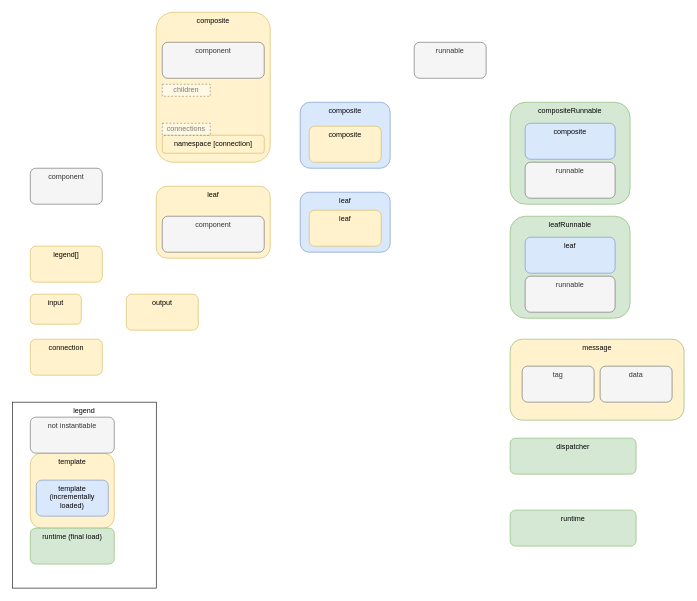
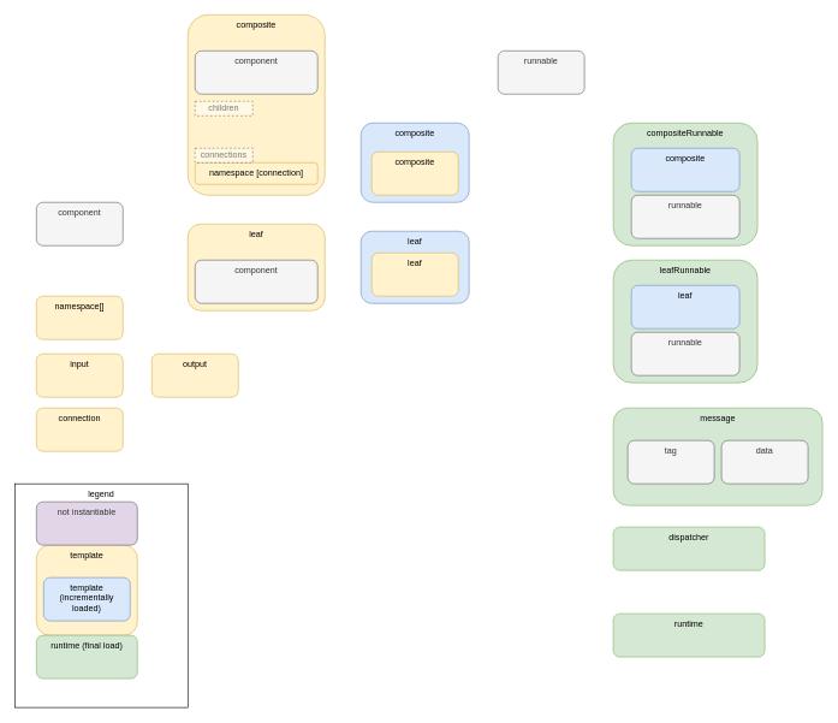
- <mxCell id="26" value="legend[]" style="rounded=1;whiteSpace=wrap;html=1;fontStyle=0;fillColor=#fff2cc;strokeColor=#d6b656;verticalAlign=top;" vertex="1" parent="1"><mxGeometry x="50" y="410" width="120" height="60" as="geometry" /></mxCell>
+ <mxCell id="26" value="namespace[]" style="rounded=1;whiteSpace=wrap;html=1;fontStyle=0;fillColor=#fff2cc;strokeColor=#d6b656;verticalAlign=top;" vertex="1" parent="1"><mxGeometry x="50" y="410" width="120" height="60" as="geometry" /></mxCell>
- <mxCell id="27" value="input" style="rounded=1;whiteSpace=wrap;html=1;fontStyle=0;fillColor=#fff2cc;strokeColor=#d6b656;verticalAlign=top;" vertex="1" parent="1"><mxGeometry x="50" y="490" width="85" height="50" as="geometry" /></mxCell>
+ <mxCell id="27" value="input" style="rounded=1;whiteSpace=wrap;html=1;fontStyle=0;fillColor=#fff2cc;strokeColor=#d6b656;verticalAlign=top;" vertex="1" parent="1"><mxGeometry x="50" y="490" width="120" height="60" as="geometry" /></mxCell>
- <mxCell id="5" value="message" style="rounded=1;whiteSpace=wrap;html=1;fillColor=#fff2cc;strokeColor=#82b366;verticalAlign=top;" vertex="1" parent="1"><mxGeometry x="850" y="565" width="290" height="135" as="geometry" /></mxCell>
+ <mxCell id="5" value="message" style="rounded=1;whiteSpace=wrap;html=1;fillColor=#d5e8d4;strokeColor=#82b366;verticalAlign=top;" vertex="1" parent="1"><mxGeometry x="850" y="565" width="290" height="135" as="geometry" /></mxCell>
- <mxCell id="10" value="not instantiable" style="rounded=1;whiteSpace=wrap;html=1;fillColor=#f5f5f5;strokeColor=#666666;fontColor=#333333;verticalAlign=top;" vertex="1" parent="1"><mxGeometry x="50" y="695" width="140" height="60" as="geometry" /></mxCell>
+ <mxCell id="10" value="not instantiable" style="rounded=1;whiteSpace=wrap;html=1;fillColor=#e1d5e7;strokeColor=#666666;fontColor=#333333;verticalAlign=top;" vertex="1" parent="1"><mxGeometry x="50" y="695" width="140" height="60" as="geometry" /></mxCell>
